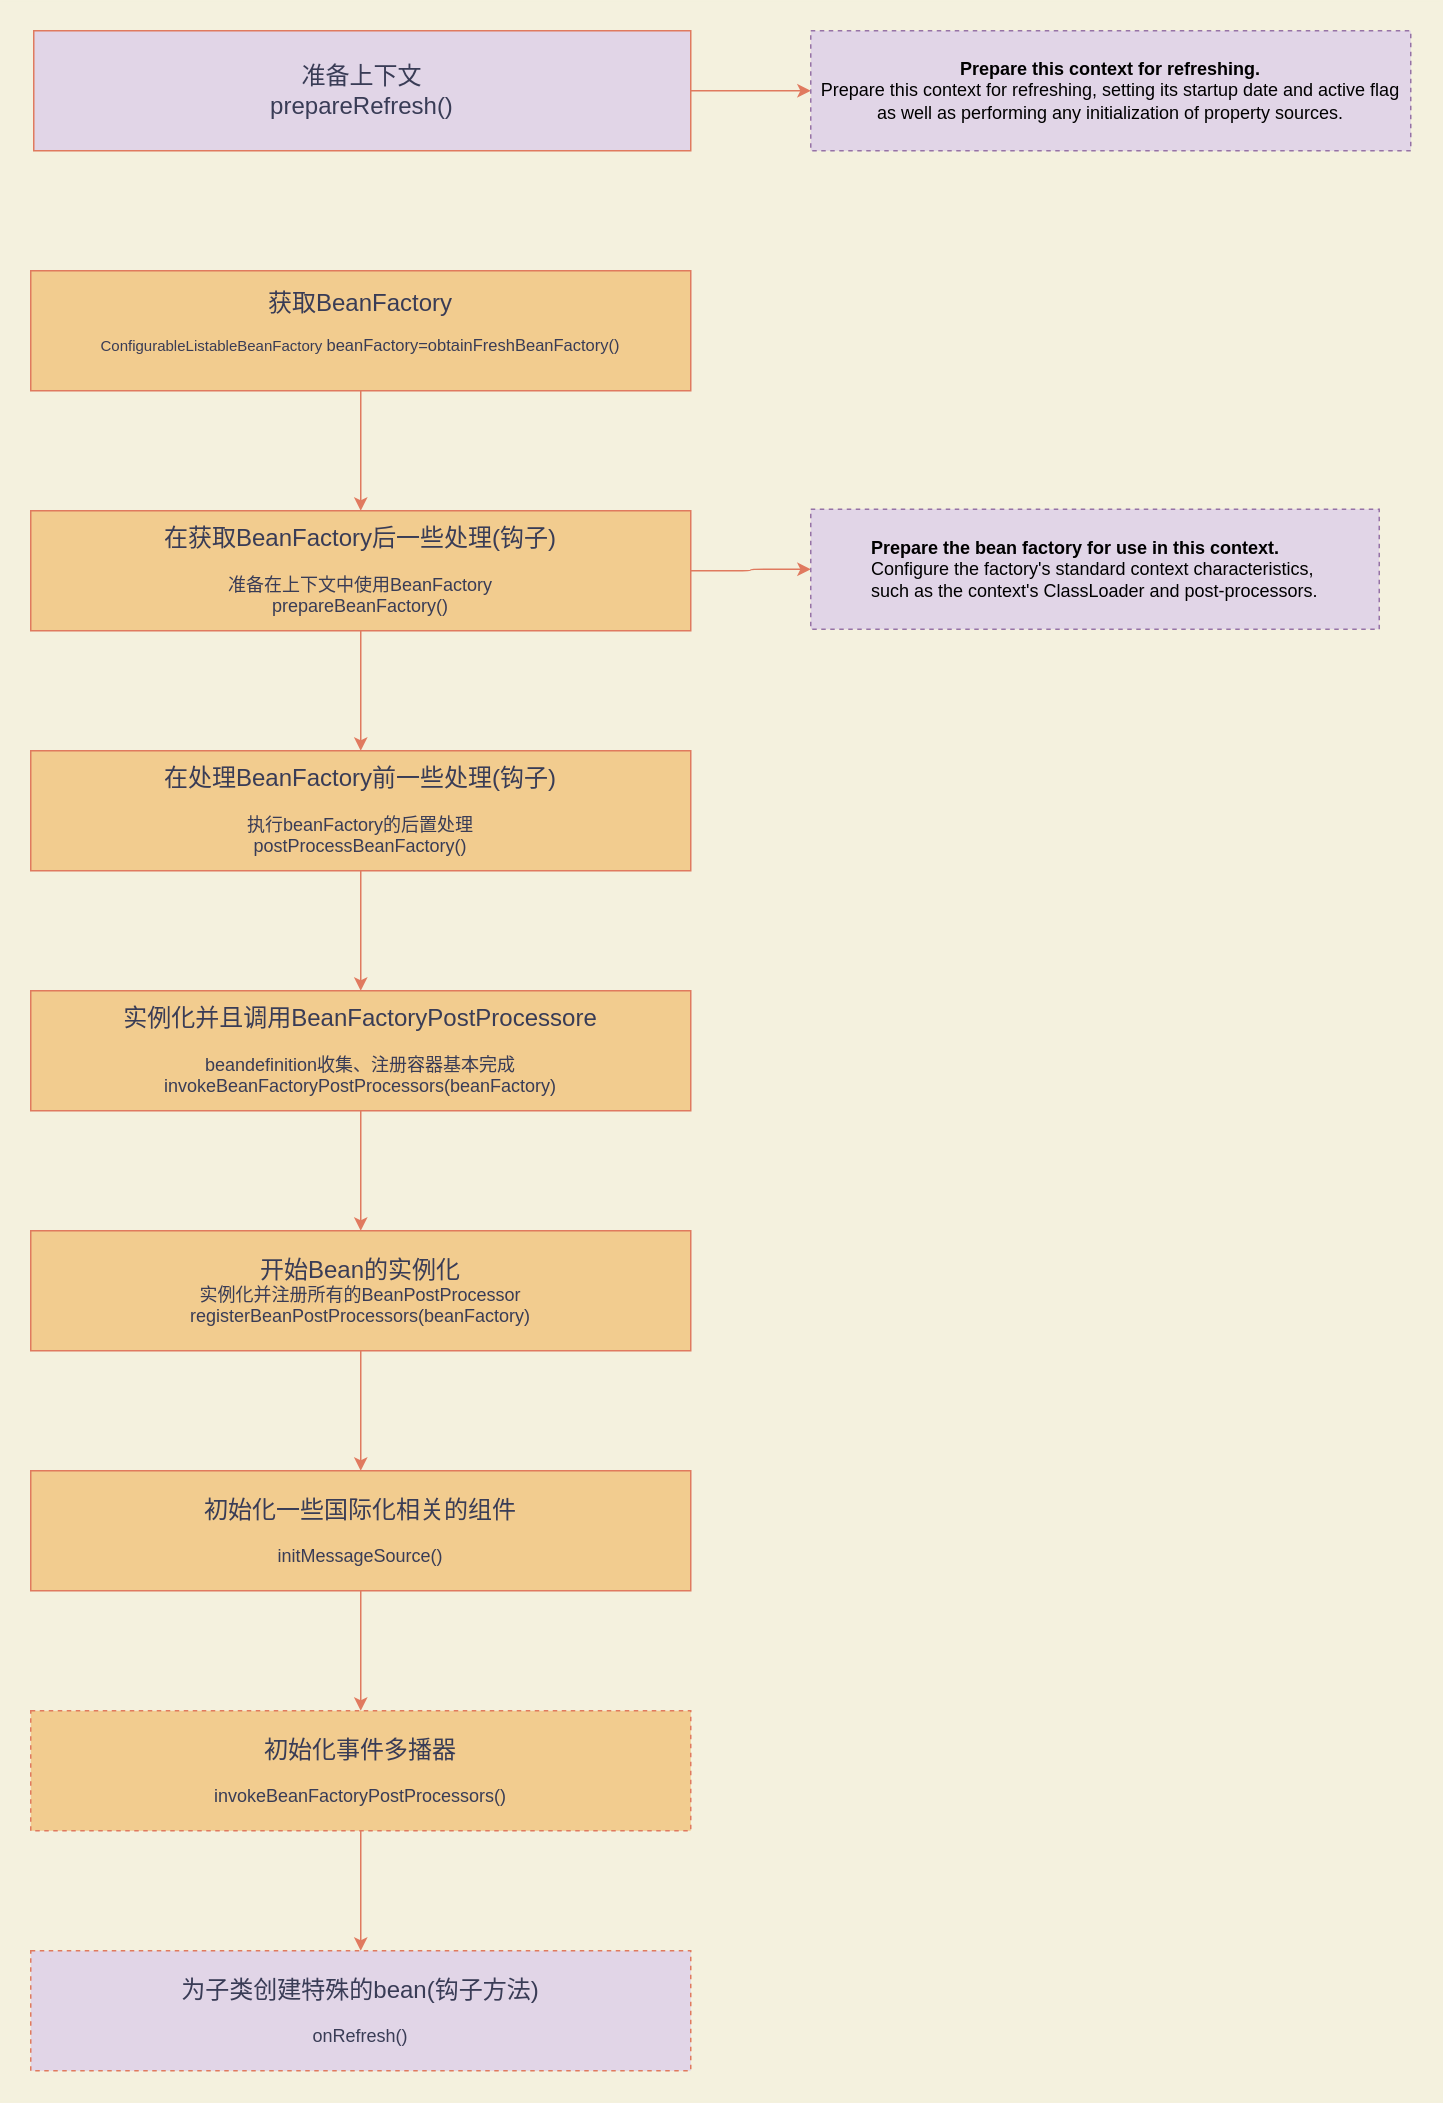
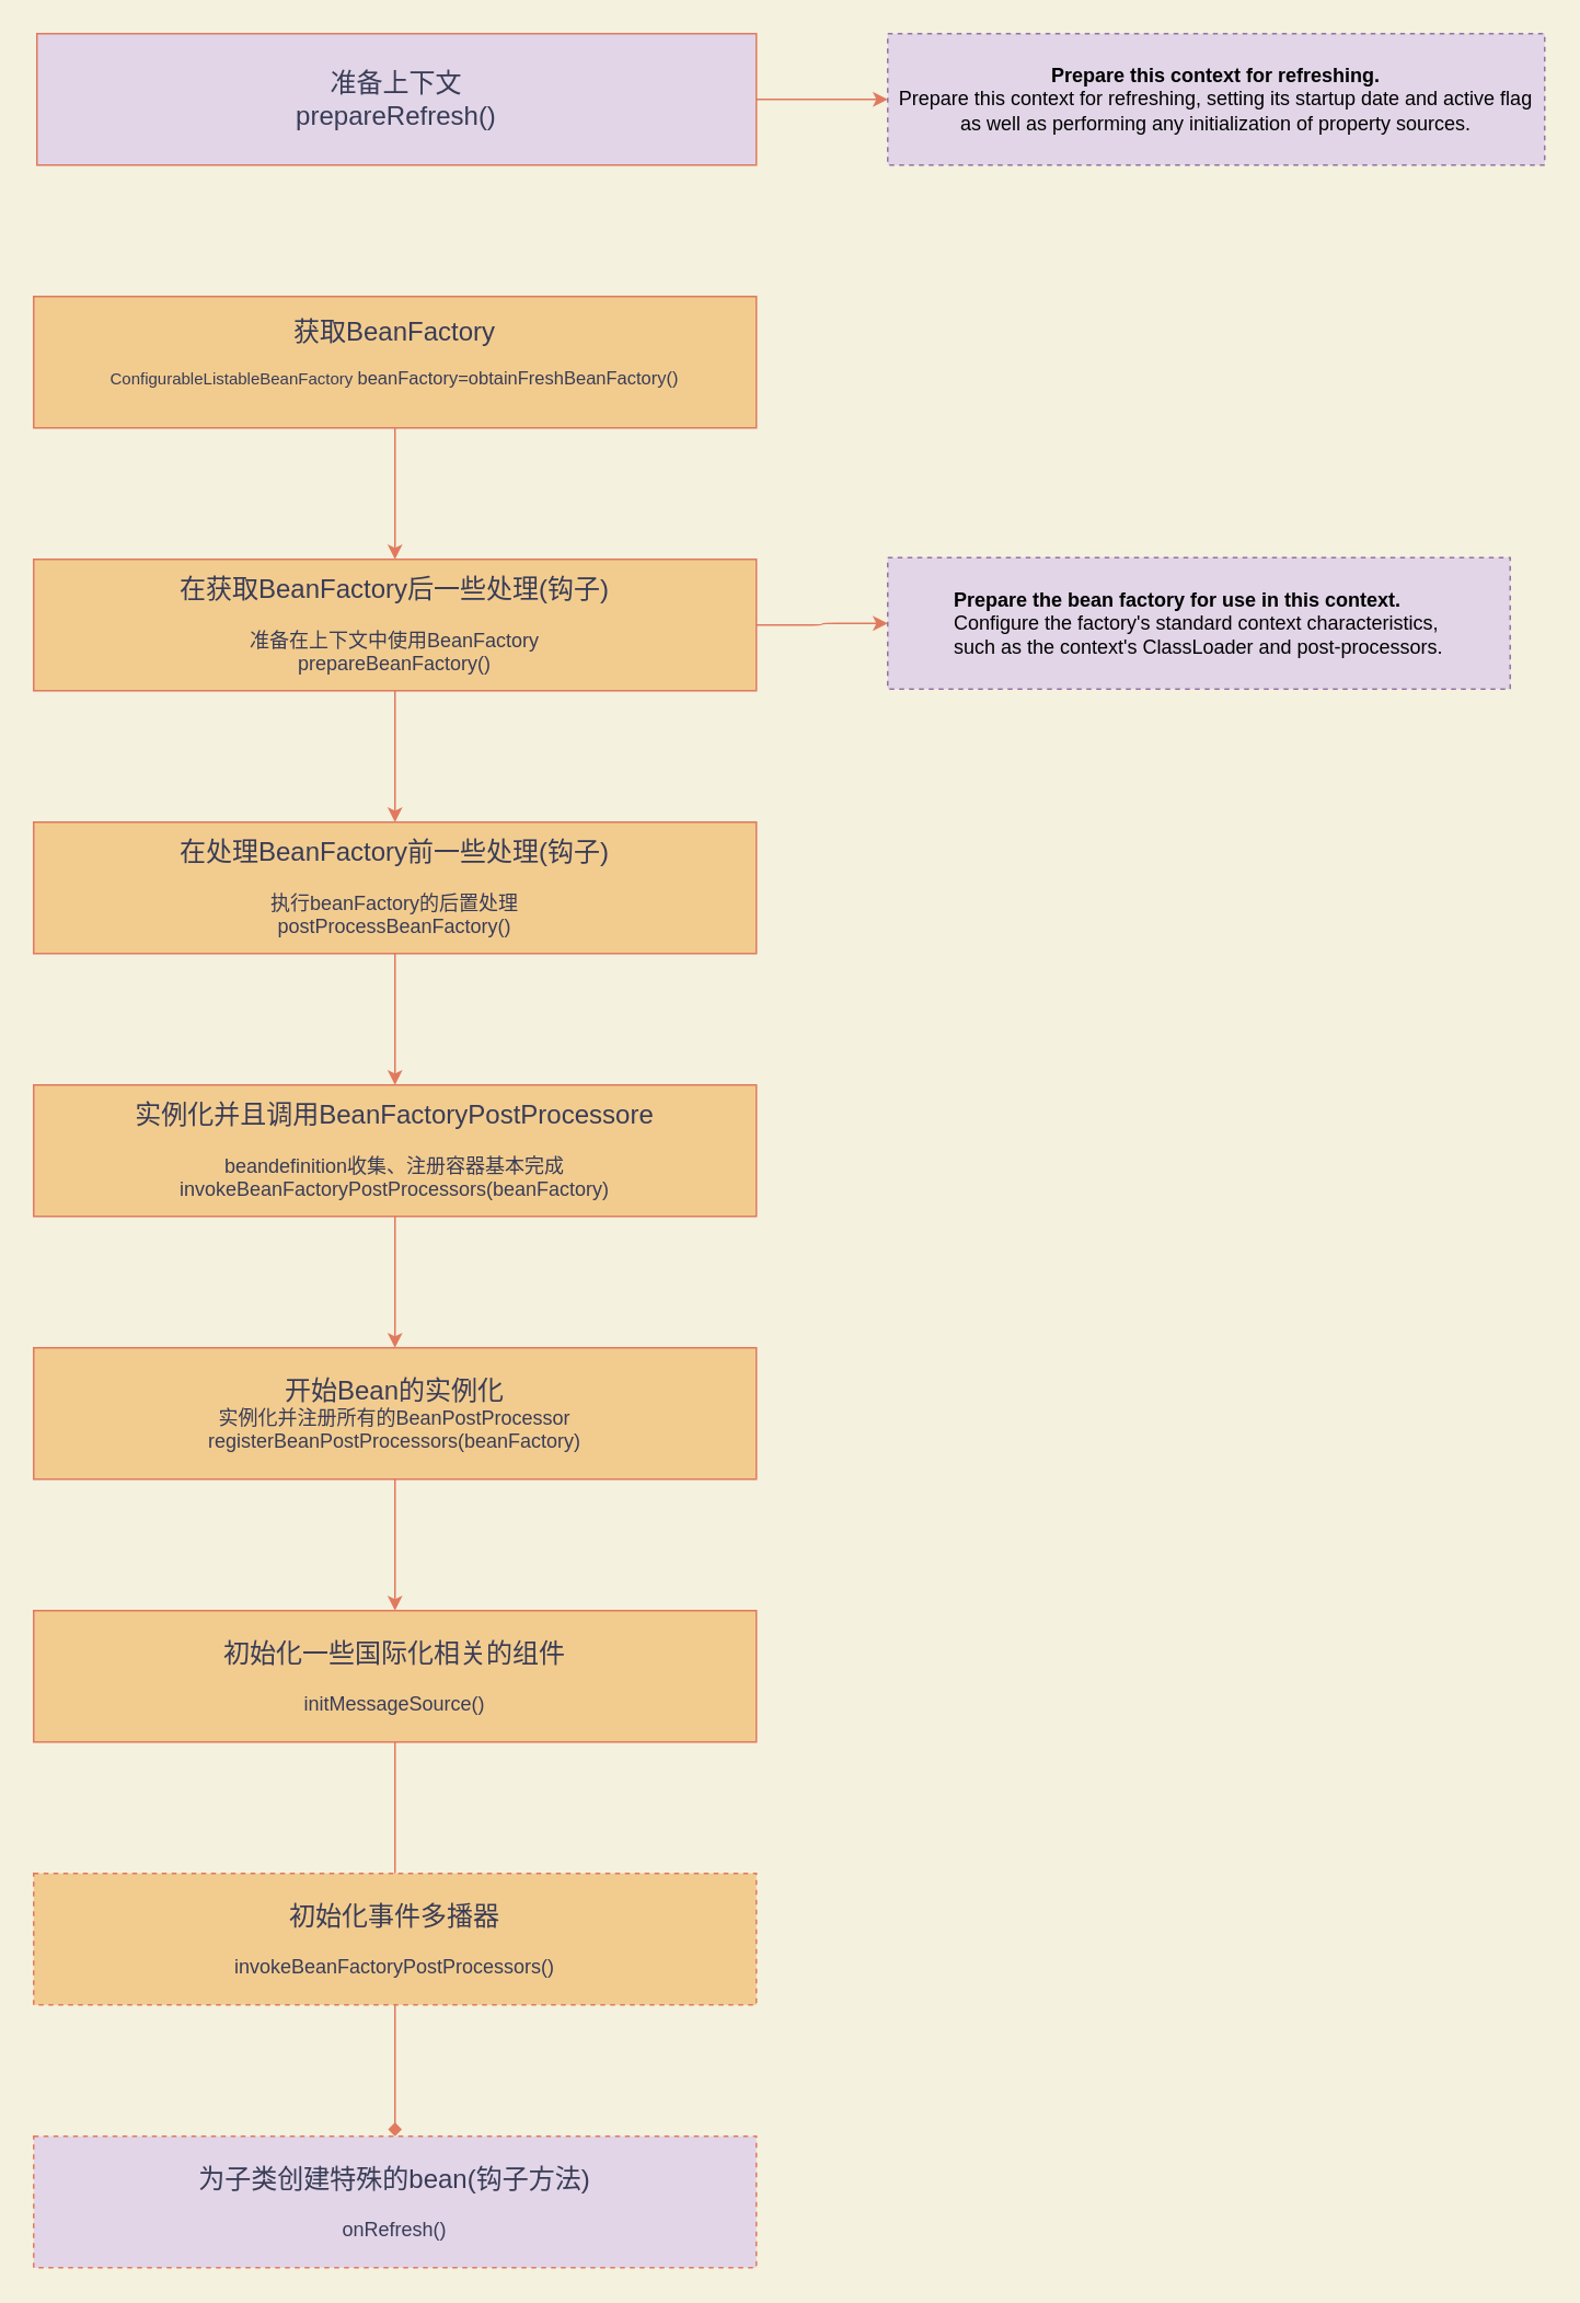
- <mxCell id="17" style="edgeStyle=orthogonalEdgeStyle;curved=0;rounded=1;sketch=0;orthogonalLoop=1;jettySize=auto;html=1;strokeColor=#E07A5F;fillColor=#F2CC8F;fontColor=#393C56;" edge="1" parent="1" source="18" target="20"><mxGeometry relative="1" as="geometry" /></mxCell>
+ <mxCell id="17" style="edgeStyle=orthogonalEdgeStyle;curved=0;rounded=1;sketch=0;orthogonalLoop=1;jettySize=auto;html=1;strokeColor=#E07A5F;fillColor=#F2CC8F;fontColor=#393C56;endArrow=none;" edge="1" parent="1" source="18" target="20"><mxGeometry relative="1" as="geometry" /></mxCell>
- <mxCell id="19" style="edgeStyle=orthogonalEdgeStyle;curved=0;rounded=1;sketch=0;orthogonalLoop=1;jettySize=auto;html=1;entryX=0.5;entryY=0;entryDx=0;entryDy=0;strokeColor=#E07A5F;fillColor=#F2CC8F;fontColor=#393C56;" edge="1" parent="1" source="20" target="21"><mxGeometry relative="1" as="geometry" /></mxCell>
+ <mxCell id="19" style="edgeStyle=orthogonalEdgeStyle;curved=0;rounded=1;sketch=0;orthogonalLoop=1;jettySize=auto;html=1;entryX=0.5;entryY=0;entryDx=0;entryDy=0;strokeColor=#E07A5F;fillColor=#F2CC8F;fontColor=#393C56;endArrow=diamond;" edge="1" parent="1" source="20" target="21"><mxGeometry relative="1" as="geometry" /></mxCell>
